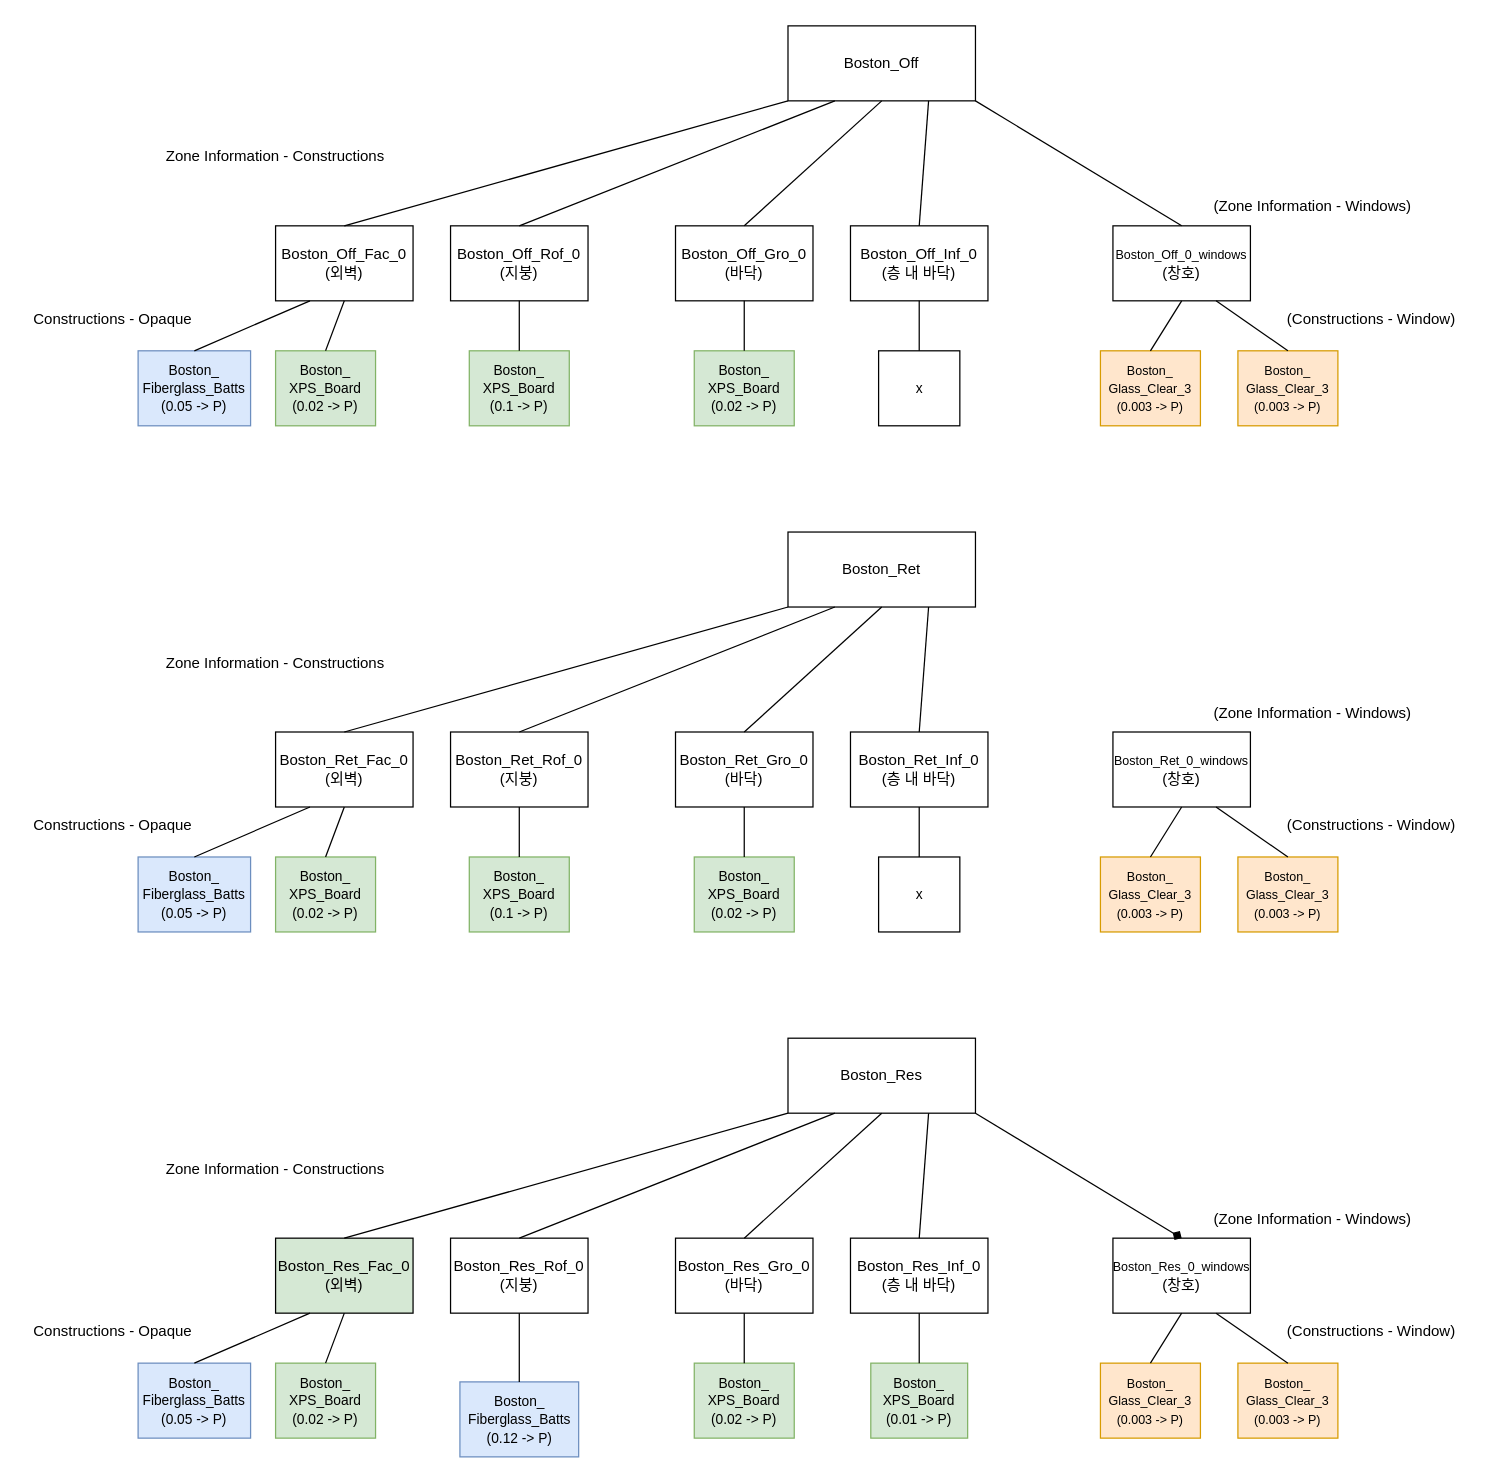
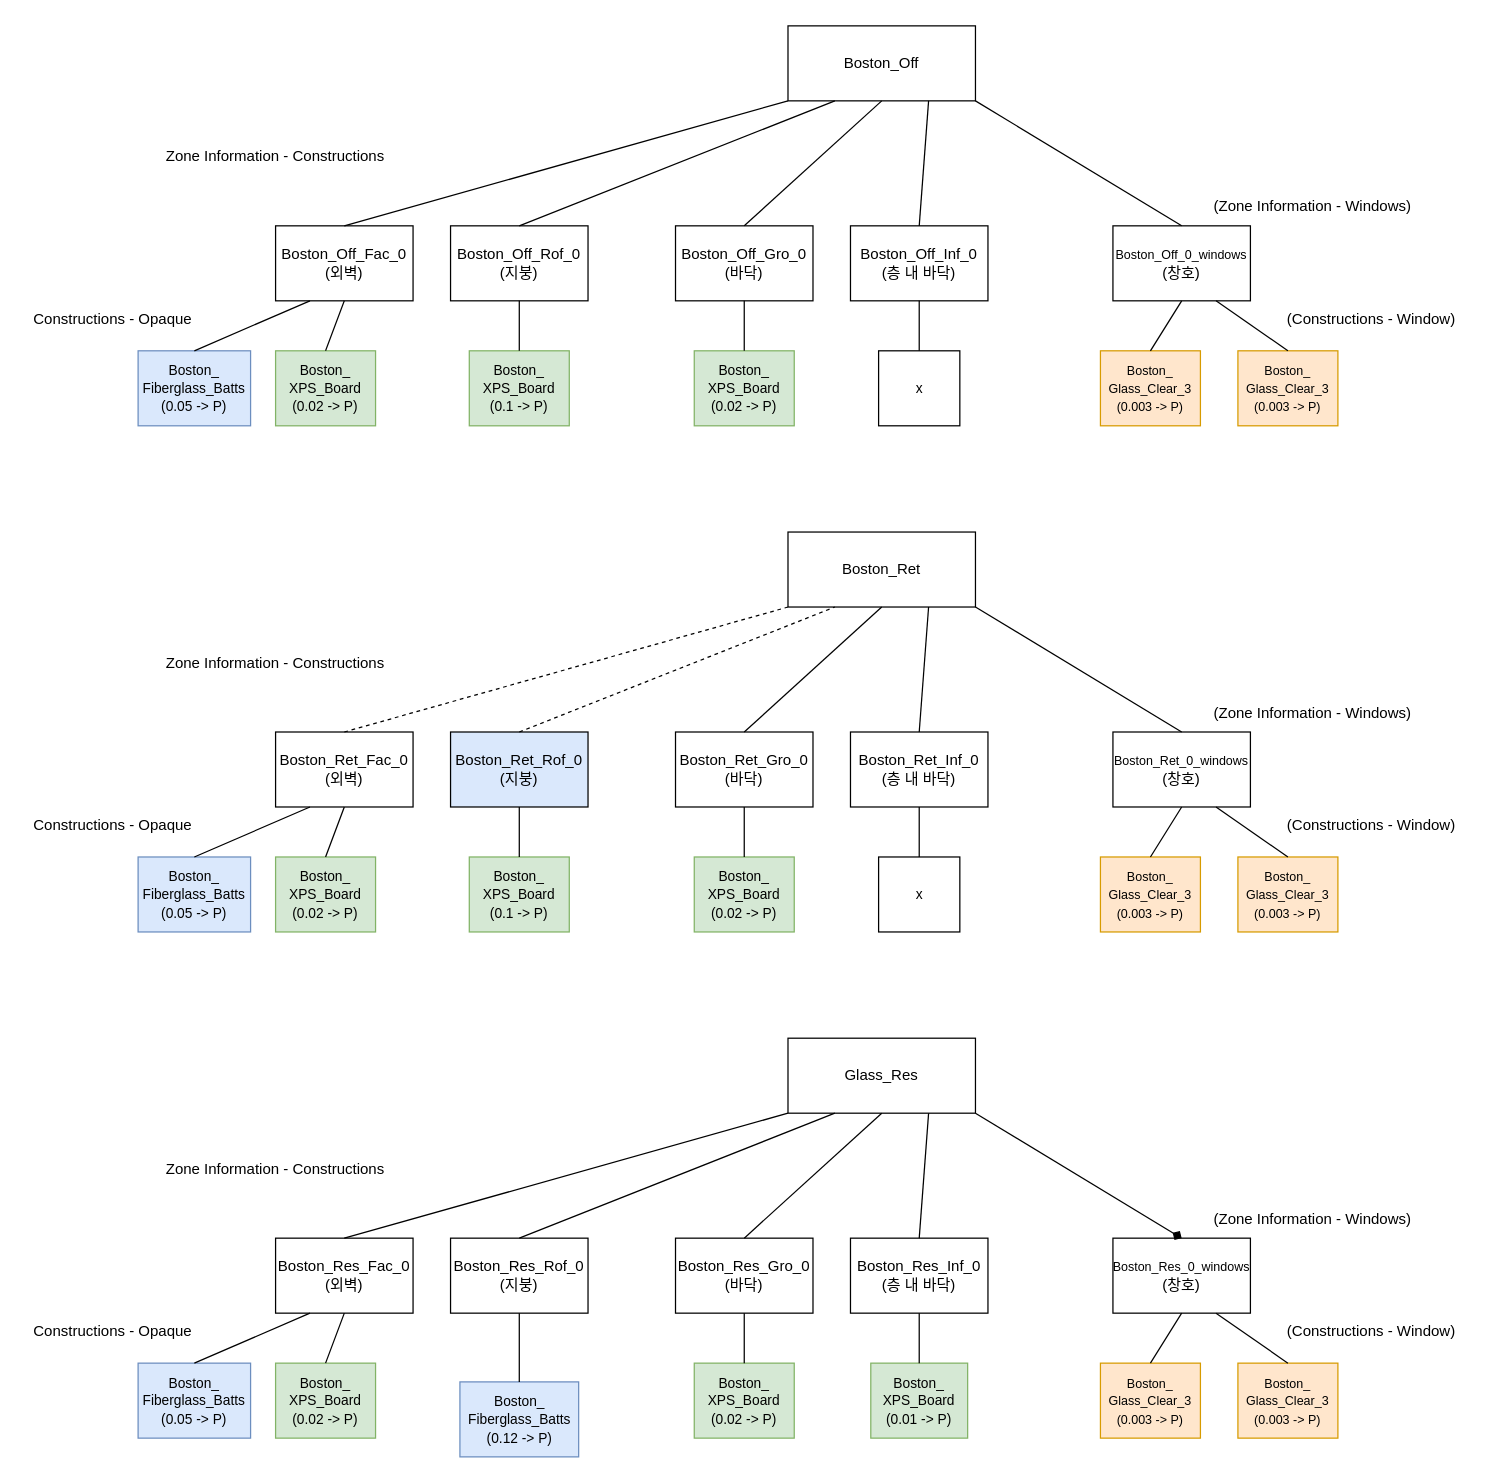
- <mxCell id="37" value="" style="endArrow=none;html=1;rounded=0;exitX=0.5;exitY=0;exitDx=0;exitDy=0;entryX=0.25;entryY=1;entryDx=0;entryDy=0;" edge="1" parent="1" source="33" target="31"><mxGeometry width="50" height="50" relative="1" as="geometry"><mxPoint x="610" y="525" as="sourcePoint" /><mxPoint x="660" y="475" as="targetPoint" /></mxGeometry></mxCell>
+ <mxCell id="37" value="" style="endArrow=none;html=1;rounded=0;exitX=0.5;exitY=0;exitDx=0;exitDy=0;entryX=0.25;entryY=1;entryDx=0;entryDy=0;dashed=1;" edge="1" parent="1" source="33" target="31"><mxGeometry width="50" height="50" relative="1" as="geometry"><mxPoint x="610" y="525" as="sourcePoint" /><mxPoint x="660" y="475" as="targetPoint" /></mxGeometry></mxCell>
+ <mxCell id="42" value="" style="endArrow=none;html=1;rounded=0;exitX=1;exitY=1;exitDx=0;exitDy=0;entryX=0.5;entryY=0;entryDx=0;entryDy=0;" edge="1" parent="1" source="31" target="41"><mxGeometry width="50" height="50" relative="1" as="geometry"><mxPoint x="910" y="585" as="sourcePoint" /><mxPoint x="960" y="535" as="targetPoint" /></mxGeometry></mxCell>
- <mxCell id="36" value="" style="endArrow=none;html=1;rounded=0;exitX=0.5;exitY=0;exitDx=0;exitDy=0;entryX=0;entryY=1;entryDx=0;entryDy=0;" edge="1" parent="1" source="32" target="31"><mxGeometry width="50" height="50" relative="1" as="geometry"><mxPoint x="540" y="535" as="sourcePoint" /><mxPoint x="590" y="485" as="targetPoint" /></mxGeometry></mxCell>
+ <mxCell id="36" value="" style="endArrow=none;html=1;rounded=0;exitX=0.5;exitY=0;exitDx=0;exitDy=0;entryX=0;entryY=1;entryDx=0;entryDy=0;dashed=1;" edge="1" parent="1" source="32" target="31"><mxGeometry width="50" height="50" relative="1" as="geometry"><mxPoint x="540" y="535" as="sourcePoint" /><mxPoint x="590" y="485" as="targetPoint" /></mxGeometry></mxCell>
- <mxCell id="33" value="Boston_Ret_Rof_0&lt;br&gt;(지붕)" style="rounded=0;whiteSpace=wrap;html=1;" vertex="1" parent="1"><mxGeometry x="360" y="585" width="110" height="60" as="geometry" /></mxCell>
+ <mxCell id="33" value="Boston_Ret_Rof_0&lt;br&gt;(지붕)" style="rounded=0;whiteSpace=wrap;html=1;fillColor=#dae8fc;" vertex="1" parent="1"><mxGeometry x="360" y="585" width="110" height="60" as="geometry" /></mxCell>
- <mxCell id="60" value="Boston_Res" style="rounded=0;whiteSpace=wrap;html=1;" vertex="1" parent="1"><mxGeometry x="630" y="830" width="150" height="60" as="geometry" /></mxCell>
+ <mxCell id="60" value="Glass_Res" style="rounded=0;whiteSpace=wrap;html=1;" vertex="1" parent="1"><mxGeometry x="630" y="830" width="150" height="60" as="geometry" /></mxCell>
- <mxCell id="61" value="Boston_Res_Fac_0&lt;br&gt;(외벽)" style="rounded=0;whiteSpace=wrap;html=1;fillColor=#d5e8d4;" vertex="1" parent="1"><mxGeometry x="220" y="990" width="110" height="60" as="geometry" /></mxCell>
+ <mxCell id="61" value="Boston_Res_Fac_0&lt;br&gt;(외벽)" style="rounded=0;whiteSpace=wrap;html=1;" vertex="1" parent="1"><mxGeometry x="220" y="990" width="110" height="60" as="geometry" /></mxCell>
